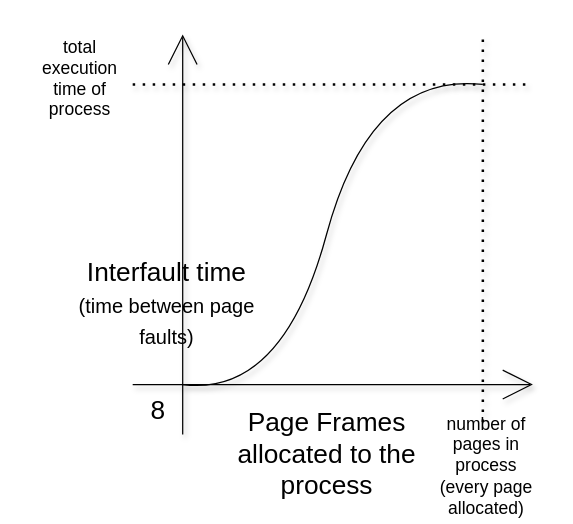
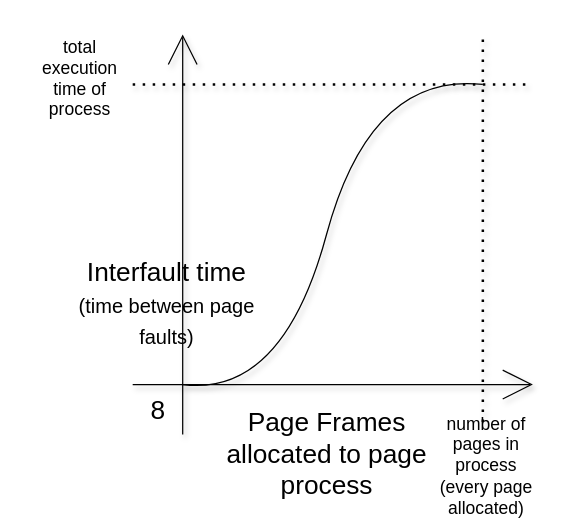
- <mxCell id="6" value="Page Frames allocated to the process" style="text;html=1;strokeColor=none;fillColor=none;align=center;verticalAlign=middle;whiteSpace=wrap;rounded=0;fontSize=21;shadow=1;" vertex="1" parent="1"><mxGeometry x="165.5" y="320" width="190" height="70" as="geometry" /></mxCell>
+ <mxCell id="6" value="Page Frames allocated to page process" style="text;html=1;strokeColor=none;fillColor=none;align=center;verticalAlign=middle;whiteSpace=wrap;rounded=0;fontSize=21;shadow=1;" vertex="1" parent="1"><mxGeometry x="165.5" y="320" width="190" height="70" as="geometry" /></mxCell>
